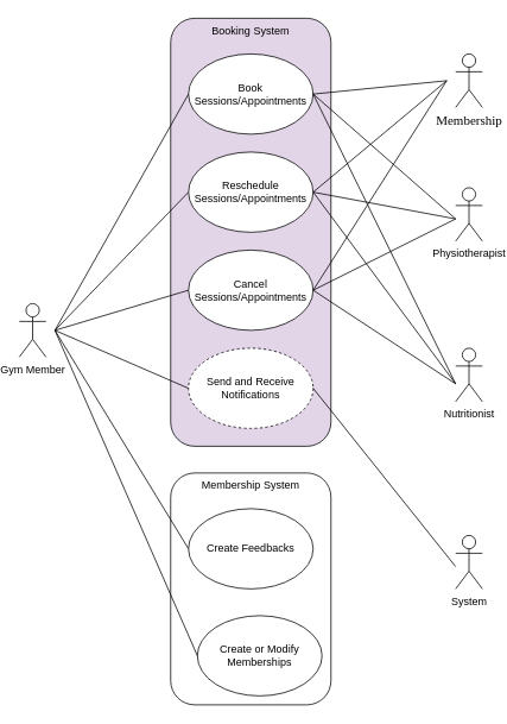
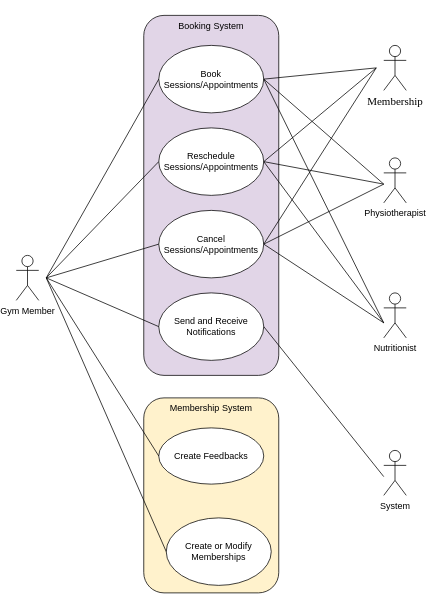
- <mxCell id="14" value="Send and Receive Notifications" style="ellipse;whiteSpace=wrap;html=1;dashed=1;" parent="1" vertex="1"><mxGeometry x="210" y="390" width="140" height="90" as="geometry" /></mxCell>
+ <mxCell id="14" value="Send and Receive Notifications" style="ellipse;whiteSpace=wrap;html=1;" parent="1" vertex="1"><mxGeometry x="210" y="390" width="140" height="90" as="geometry" /></mxCell>
- <mxCell id="2" value="Membership System" style="rounded=1;whiteSpace=wrap;html=1;verticalAlign=top;" parent="1" vertex="1"><mxGeometry x="190" y="530" width="180" height="260" as="geometry" /></mxCell>
+ <mxCell id="2" value="Membership System" style="rounded=1;whiteSpace=wrap;html=1;verticalAlign=top;fillColor=#fff2cc;" parent="1" vertex="1"><mxGeometry x="190" y="530" width="180" height="260" as="geometry" /></mxCell>
- <mxCell id="12" value="Create Feedbacks" style="ellipse;whiteSpace=wrap;html=1;" parent="1" vertex="1"><mxGeometry x="210" y="570" width="140" height="90" as="geometry" /></mxCell>
+ <mxCell id="12" value="Create Feedbacks" style="ellipse;whiteSpace=wrap;html=1;" parent="1" vertex="1"><mxGeometry x="210" y="570" width="140" height="75" as="geometry" /></mxCell>
